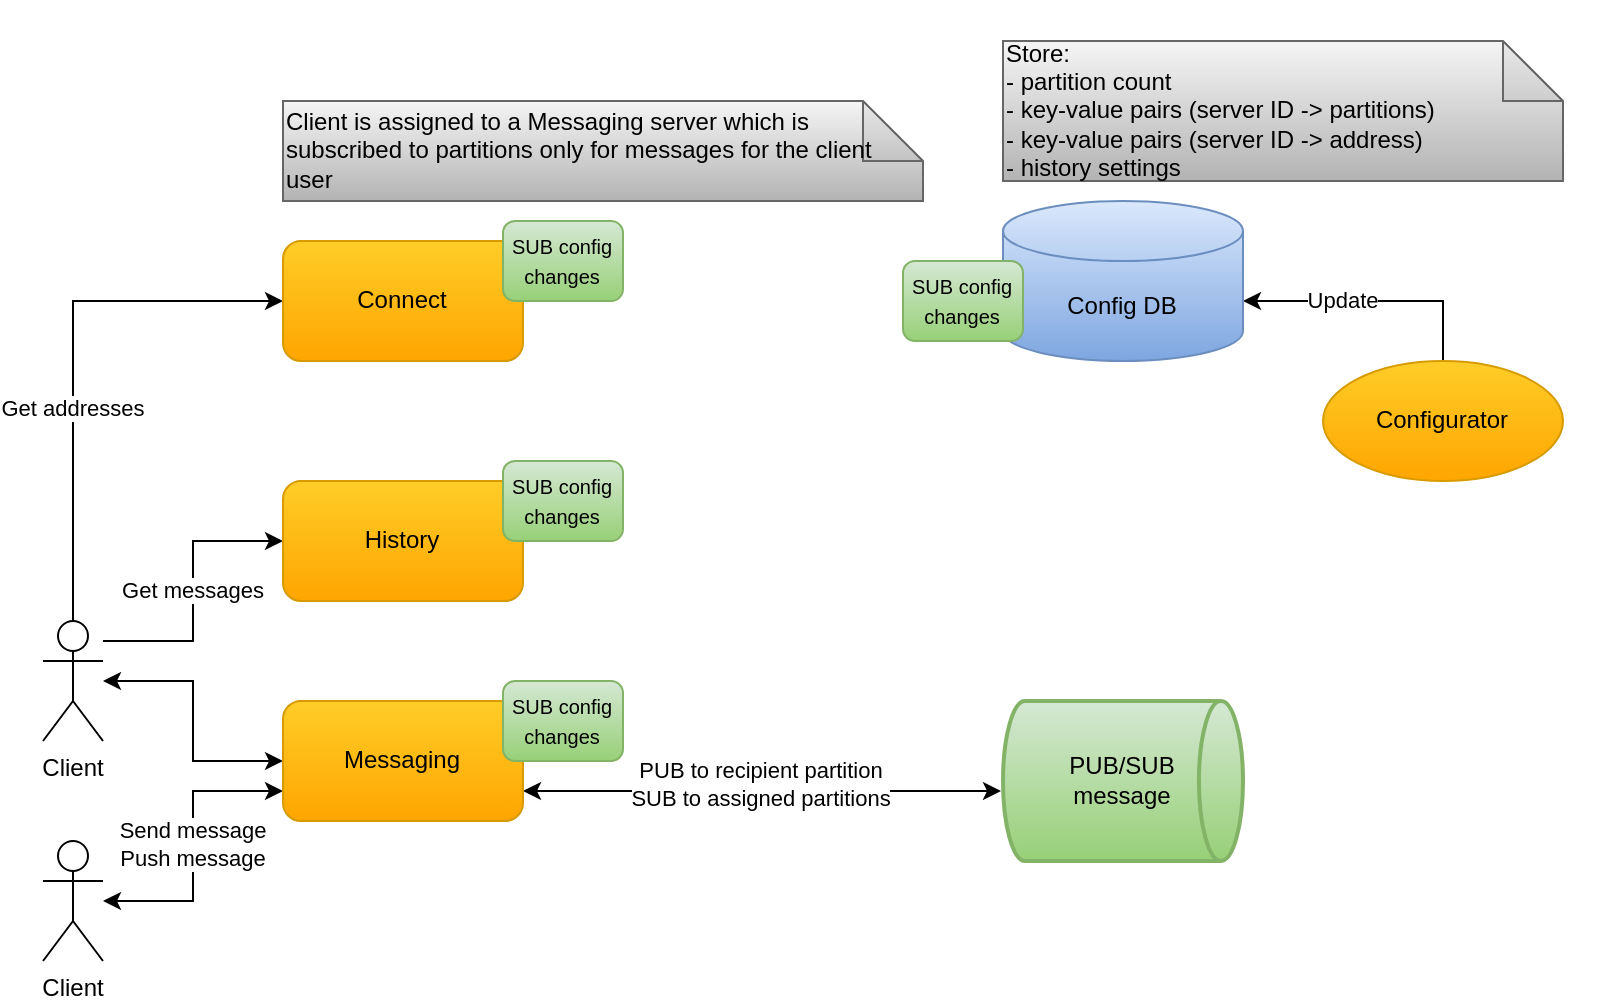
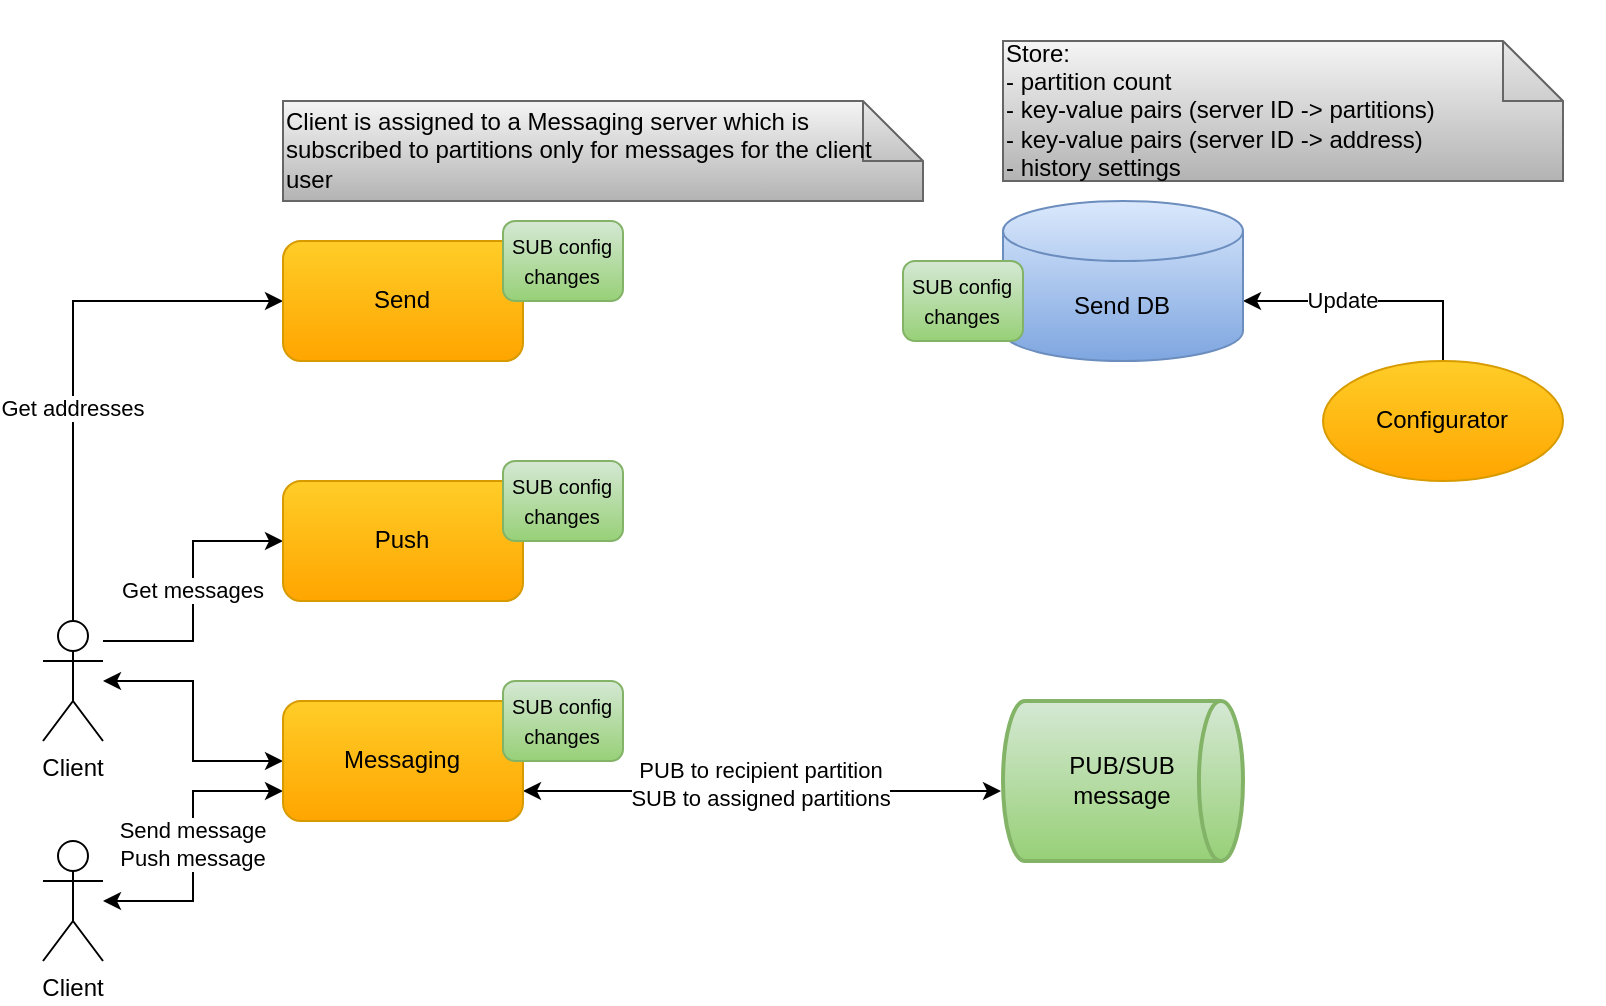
- <mxCell id="11" value="&lt;font style=&quot;font-size: 12px&quot;&gt;Connect&lt;/font&gt;" style="rounded=1;whiteSpace=wrap;html=1;gradientColor=#ffa500;fillColor=#ffcd28;strokeColor=#d79b00;" parent="1" vertex="1"><mxGeometry x="140" y="120" width="120" height="60" as="geometry" /></mxCell>
+ <mxCell id="11" value="&lt;font style=&quot;font-size: 12px&quot;&gt;Send&lt;/font&gt;" style="rounded=1;whiteSpace=wrap;html=1;gradientColor=#ffa500;fillColor=#ffcd28;strokeColor=#d79b00;" parent="1" vertex="1"><mxGeometry x="140" y="120" width="120" height="60" as="geometry" /></mxCell>
- <mxCell id="14" value="Config DB" style="shape=cylinder3;whiteSpace=wrap;html=1;boundedLbl=1;backgroundOutline=1;size=15;gradientColor=#7ea6e0;fillColor=#dae8fc;strokeColor=#6c8ebf;" parent="1" vertex="1"><mxGeometry x="500" y="100" width="120" height="80" as="geometry" /></mxCell>
+ <mxCell id="14" value="Send DB" style="shape=cylinder3;whiteSpace=wrap;html=1;boundedLbl=1;backgroundOutline=1;size=15;gradientColor=#7ea6e0;fillColor=#dae8fc;strokeColor=#6c8ebf;" parent="1" vertex="1"><mxGeometry x="500" y="100" width="120" height="80" as="geometry" /></mxCell>
- <mxCell id="17" value="&lt;font style=&quot;font-size: 12px&quot;&gt;History&lt;/font&gt;" style="rounded=1;whiteSpace=wrap;html=1;gradientColor=#ffa500;fillColor=#ffcd28;strokeColor=#d79b00;" parent="1" vertex="1"><mxGeometry x="140" y="240" width="120" height="60" as="geometry" /></mxCell>
+ <mxCell id="17" value="&lt;font style=&quot;font-size: 12px&quot;&gt;Push&lt;/font&gt;" style="rounded=1;whiteSpace=wrap;html=1;gradientColor=#ffa500;fillColor=#ffcd28;strokeColor=#d79b00;" parent="1" vertex="1"><mxGeometry x="140" y="240" width="120" height="60" as="geometry" /></mxCell>
